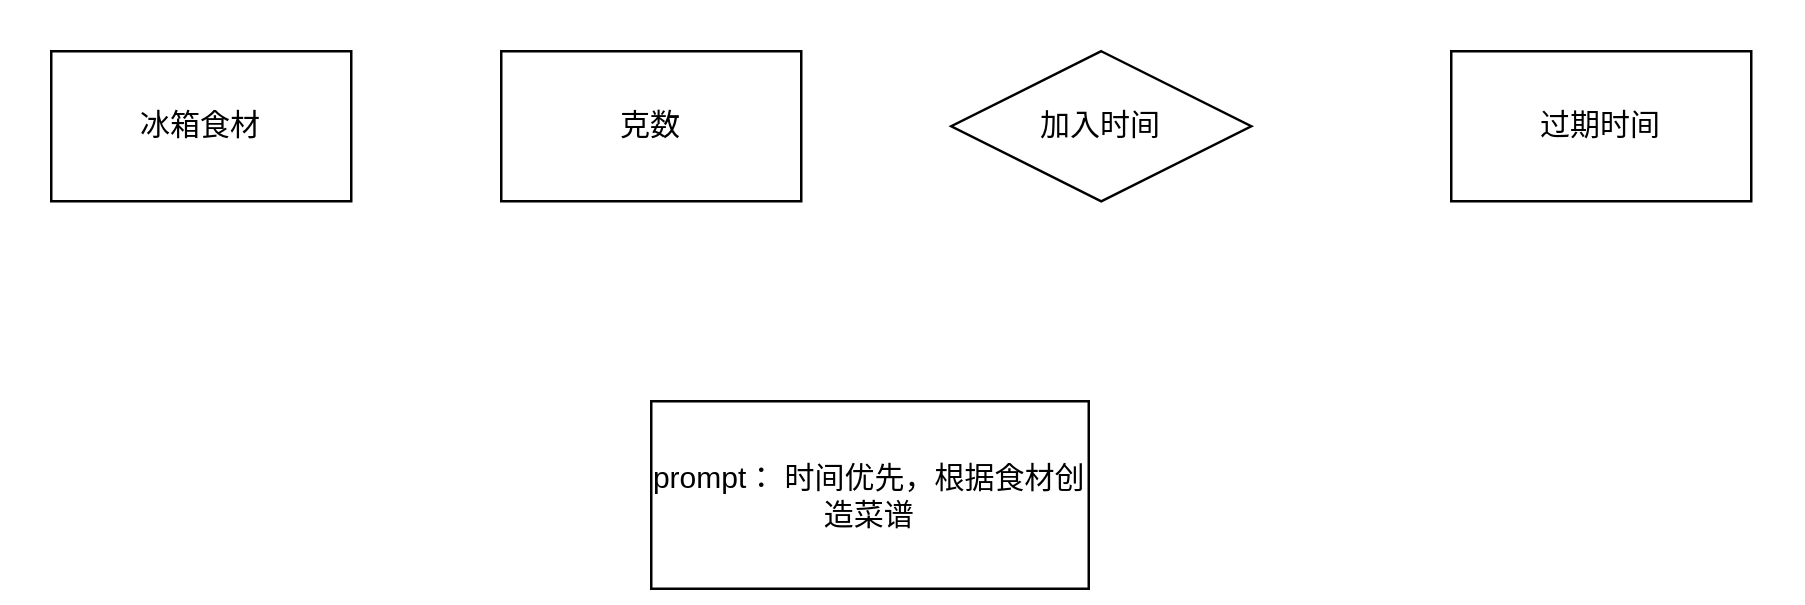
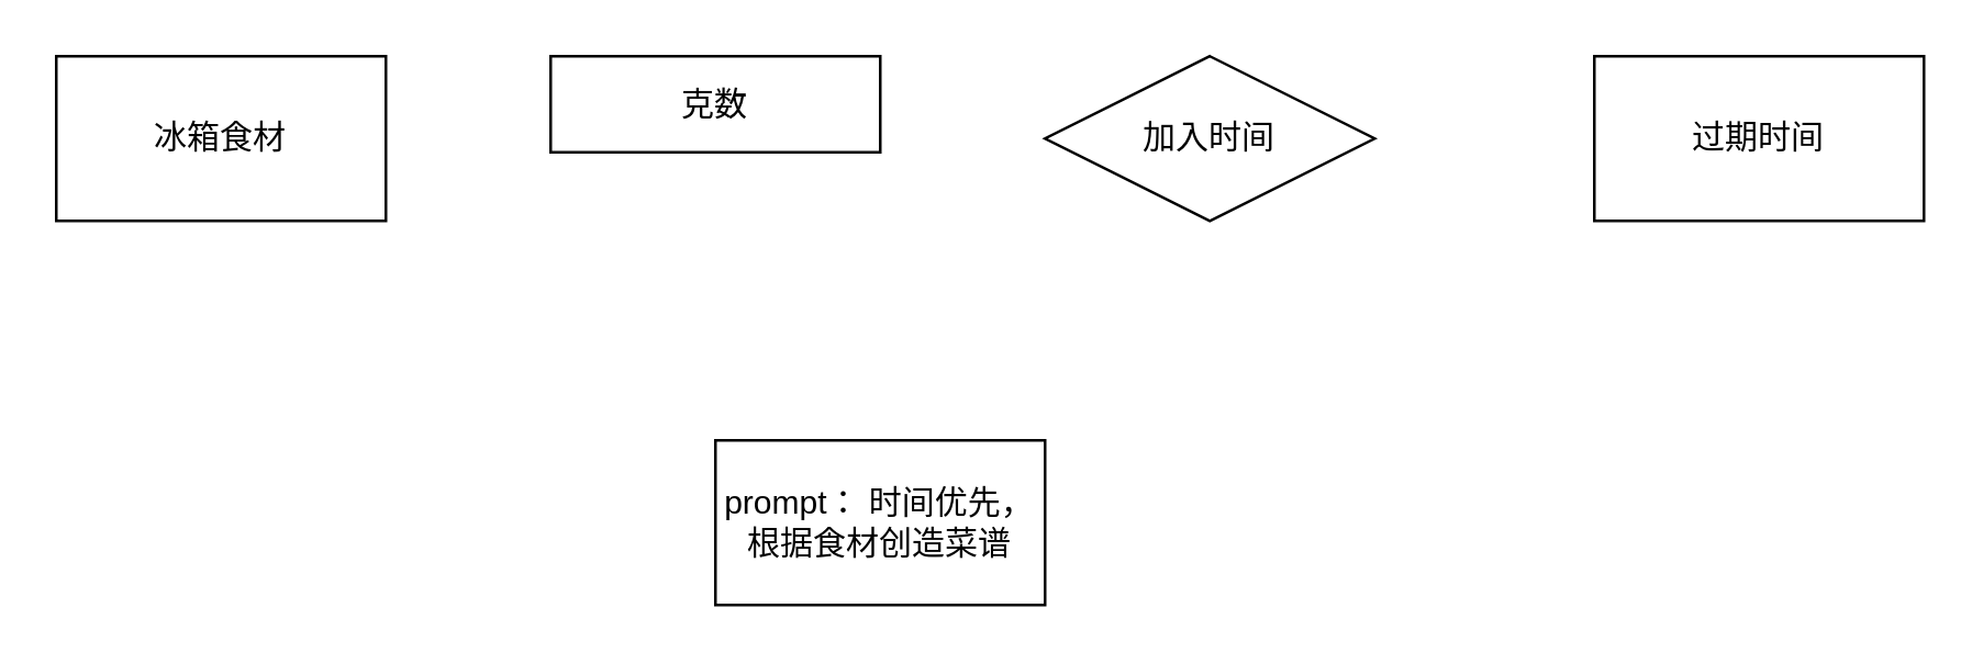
- <mxCell id="5" value="克数" style="rounded=0;whiteSpace=wrap;html=1;" parent="1" vertex="1"><mxGeometry x="200" y="20" width="120" height="60" as="geometry" /></mxCell>
+ <mxCell id="5" value="克数" style="rounded=0;whiteSpace=wrap;html=1;" parent="1" vertex="1"><mxGeometry x="200" y="20" width="120" height="35" as="geometry" /></mxCell>
- <mxCell id="4" value="prompt： 时间优先，根据食材创造菜谱" style="rounded=0;whiteSpace=wrap;html=1;" parent="1" vertex="1"><mxGeometry x="260" y="160" width="175" height="75" as="geometry" /></mxCell>
+ <mxCell id="4" value="prompt： 时间优先，根据食材创造菜谱" style="rounded=0;whiteSpace=wrap;html=1;" parent="1" vertex="1"><mxGeometry x="260" y="160" width="120" height="60" as="geometry" /></mxCell>
